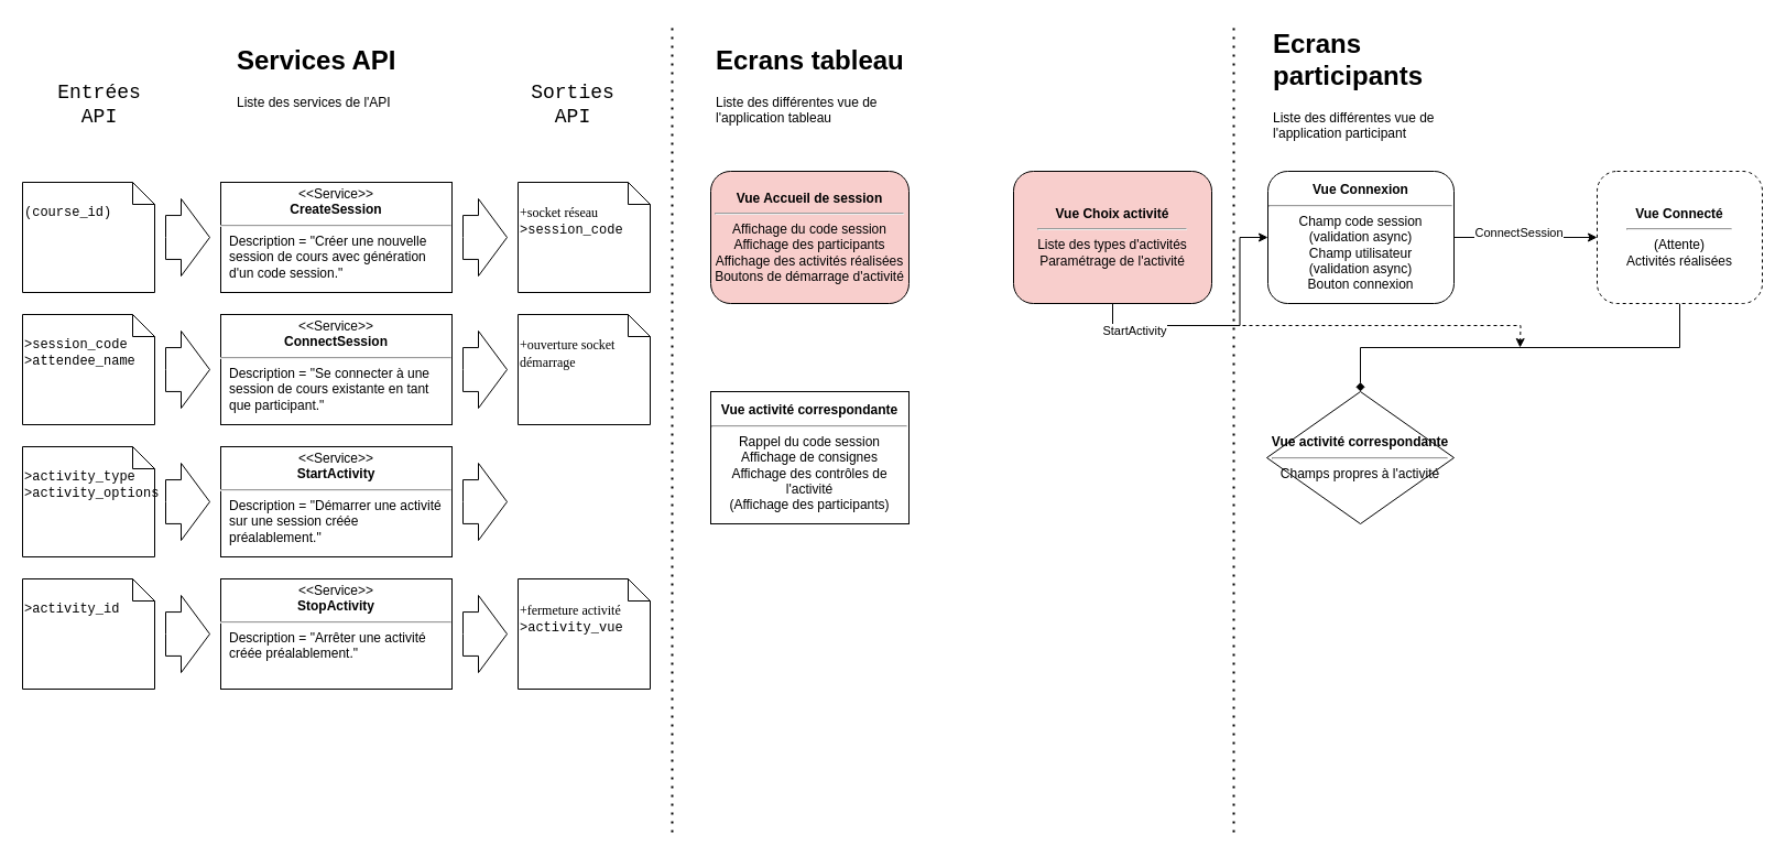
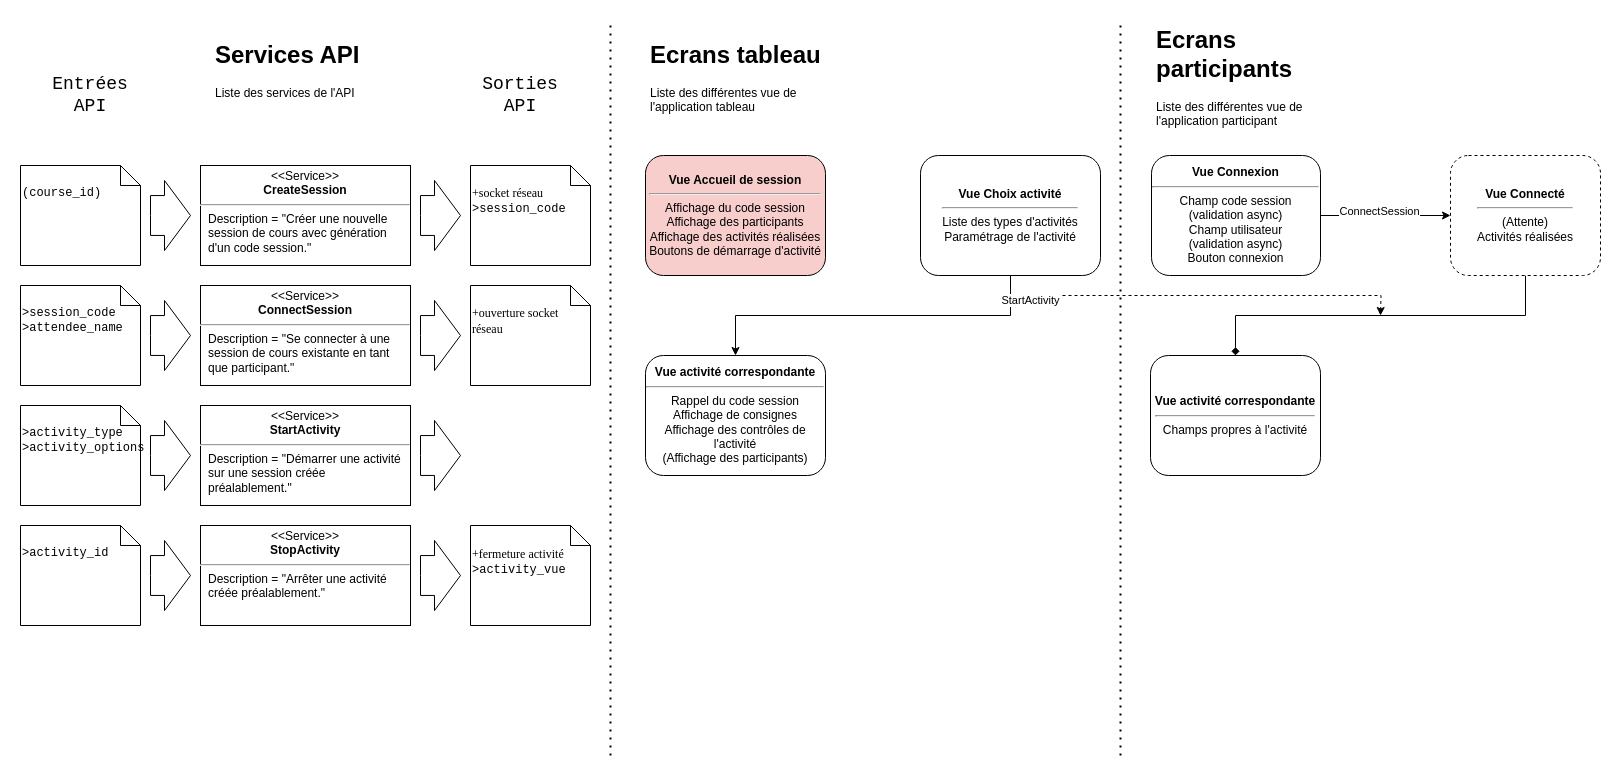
- <mxCell id="27" value="&lt;b&gt;Vue Choix activité&lt;br&gt;&lt;/b&gt;&lt;hr&gt;Liste des types d'activités&lt;br&gt;Paramétrage de l'activité" style="rounded=1;whiteSpace=wrap;html=1;align=center;fillColor=#f8cecc;" parent="1" vertex="1"><mxGeometry x="920" y="155" width="180" height="120" as="geometry" /></mxCell>
+ <mxCell id="27" value="&lt;b&gt;Vue Choix activité&lt;br&gt;&lt;/b&gt;&lt;hr&gt;Liste des types d'activités&lt;br&gt;Paramétrage de l'activité" style="rounded=1;whiteSpace=wrap;html=1;align=center;" parent="1" vertex="1"><mxGeometry x="920" y="155" width="180" height="120" as="geometry" /></mxCell>
- <mxCell id="24" style="edgeStyle=orthogonalEdgeStyle;rounded=0;orthogonalLoop=1;jettySize=auto;html=1;exitX=0.5;exitY=1;exitDx=0;exitDy=0;fontFamily=Courier New;fontSize=18;" parent="1" source="27" target="21" edge="1"><mxGeometry relative="1" as="geometry" /></mxCell>
+ <mxCell id="24" style="edgeStyle=orthogonalEdgeStyle;rounded=0;orthogonalLoop=1;jettySize=auto;html=1;exitX=0.5;exitY=1;exitDx=0;exitDy=0;entryX=0.5;entryY=0;entryDx=0;entryDy=0;fontFamily=Courier New;fontSize=18;" parent="1" source="27" target="13" edge="1"><mxGeometry relative="1" as="geometry" /></mxCell>
- <mxCell id="35" value="&lt;span&gt;&lt;br&gt;&lt;font face=&quot;Tahoma&quot;&gt;+ouverture socket démarrage&lt;br&gt;&lt;/font&gt;&lt;br&gt;&lt;/span&gt;" style="shape=note;size=20;whiteSpace=wrap;html=1;align=left;verticalAlign=top;fontFamily=Courier New;" parent="1" vertex="1"><mxGeometry x="470" y="285" width="120" height="100" as="geometry" /></mxCell>
+ <mxCell id="35" value="&lt;span&gt;&lt;br&gt;&lt;font face=&quot;Tahoma&quot;&gt;+ouverture socket réseau&lt;br&gt;&lt;/font&gt;&lt;br&gt;&lt;/span&gt;" style="shape=note;size=20;whiteSpace=wrap;html=1;align=left;verticalAlign=top;fontFamily=Courier New;" parent="1" vertex="1"><mxGeometry x="470" y="285" width="120" height="100" as="geometry" /></mxCell>
- <mxCell id="13" value="&lt;b&gt;Vue activité correspondante&lt;br&gt;&lt;/b&gt;&lt;hr&gt;Rappel du code session&lt;br&gt;Affichage de consignes&lt;br&gt;Affichage des contrôles de l'activité&lt;br&gt;(Affichage des participants)" style="whiteSpace=wrap;html=1;align=center;rounded=0;" parent="1" vertex="1"><mxGeometry x="645" y="355" width="180" height="120" as="geometry" /></mxCell>
+ <mxCell id="13" value="&lt;b&gt;Vue activité correspondante&lt;br&gt;&lt;/b&gt;&lt;hr&gt;Rappel du code session&lt;br&gt;Affichage de consignes&lt;br&gt;Affichage des contrôles de l'activité&lt;br&gt;(Affichage des participants)" style="rounded=1;whiteSpace=wrap;html=1;align=center;" parent="1" vertex="1"><mxGeometry x="645" y="355" width="180" height="120" as="geometry" /></mxCell>
- <mxCell id="28" value="&lt;b&gt;Vue activité correspondante&lt;br&gt;&lt;/b&gt;&lt;hr&gt;Champs propres à l'activité" style="rhombus;whiteSpace=wrap;html=1;align=center;" parent="1" vertex="1"><mxGeometry x="1150" y="355" width="170" height="120" as="geometry" /></mxCell>
+ <mxCell id="28" value="&lt;b&gt;Vue activité correspondante&lt;br&gt;&lt;/b&gt;&lt;hr&gt;Champs propres à l'activité" style="rounded=1;whiteSpace=wrap;html=1;align=center;" parent="1" vertex="1"><mxGeometry x="1150" y="355" width="170" height="120" as="geometry" /></mxCell>
